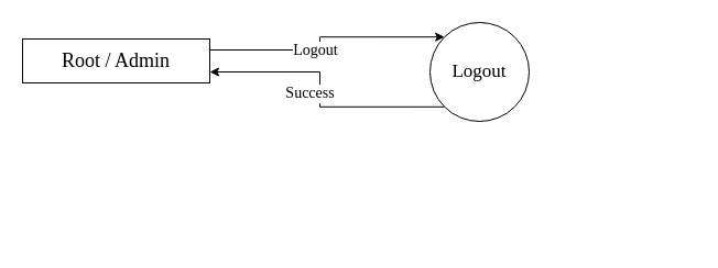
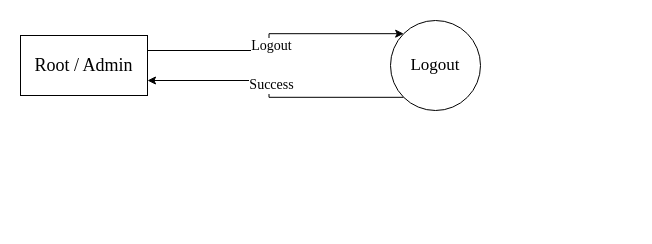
- <mxCell id="3" value="&lt;font style=&quot;font-size: 18px&quot;&gt;Root / Admin&lt;/font&gt;" style="rounded=0;whiteSpace=wrap;html=1;fontFamily=Times New Roman;" parent="1" vertex="1"><mxGeometry x="20" y="35" width="170" height="40" as="geometry" /></mxCell>
+ <mxCell id="3" value="&lt;font style=&quot;font-size: 18px&quot;&gt;Root / Admin&lt;/font&gt;" style="rounded=0;whiteSpace=wrap;html=1;fontFamily=Times New Roman;" parent="1" vertex="1"><mxGeometry x="20" y="35" width="127" height="60" as="geometry" /></mxCell>
